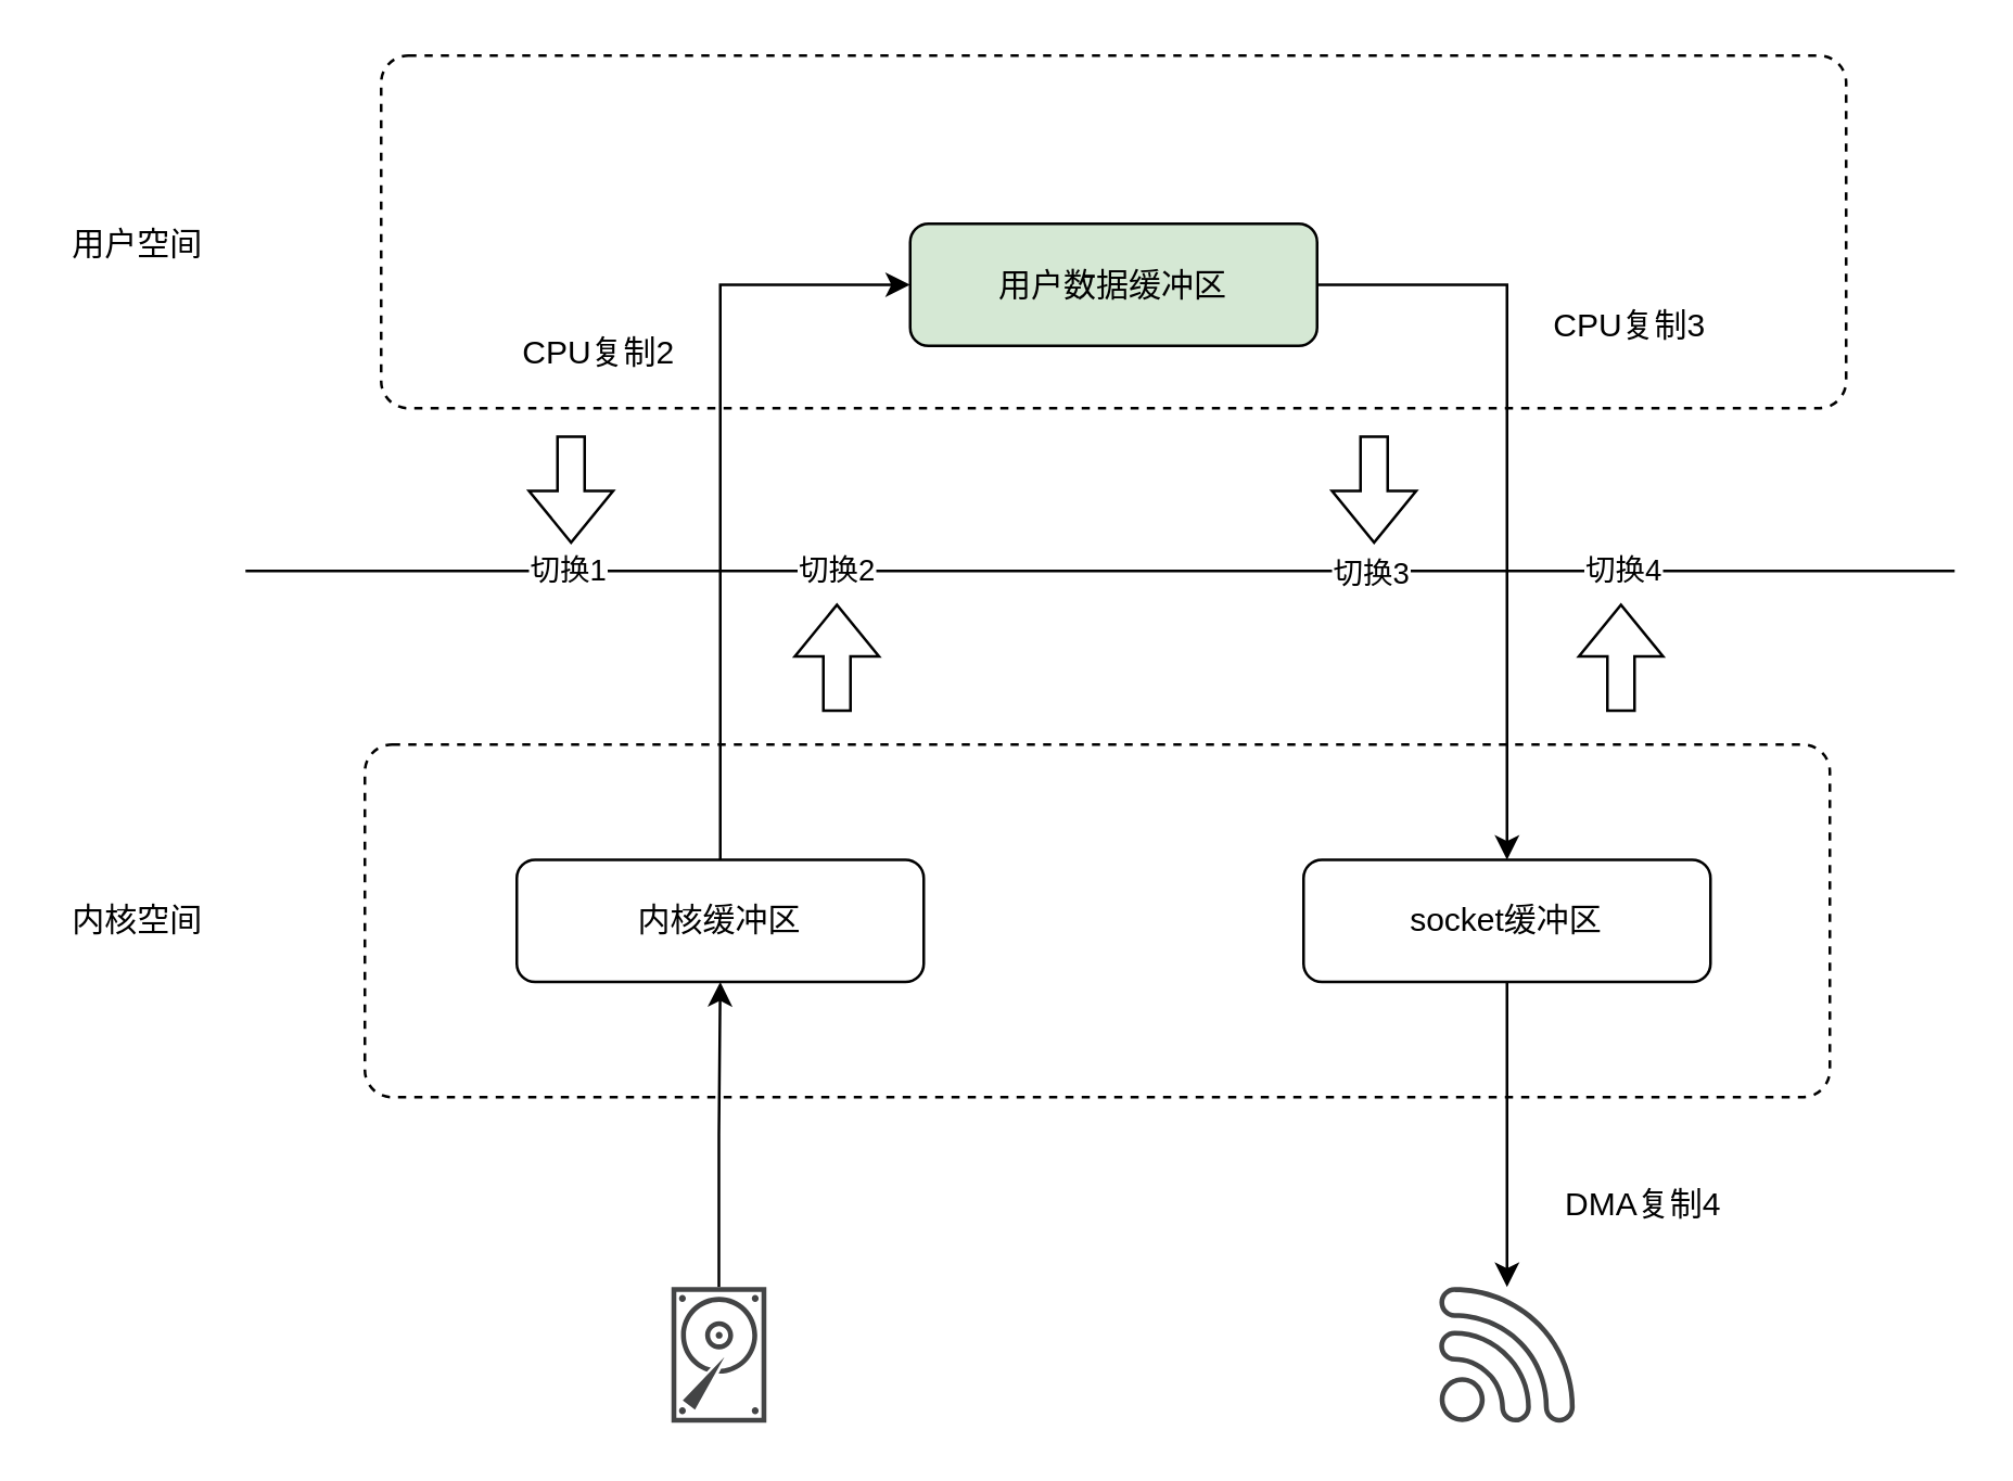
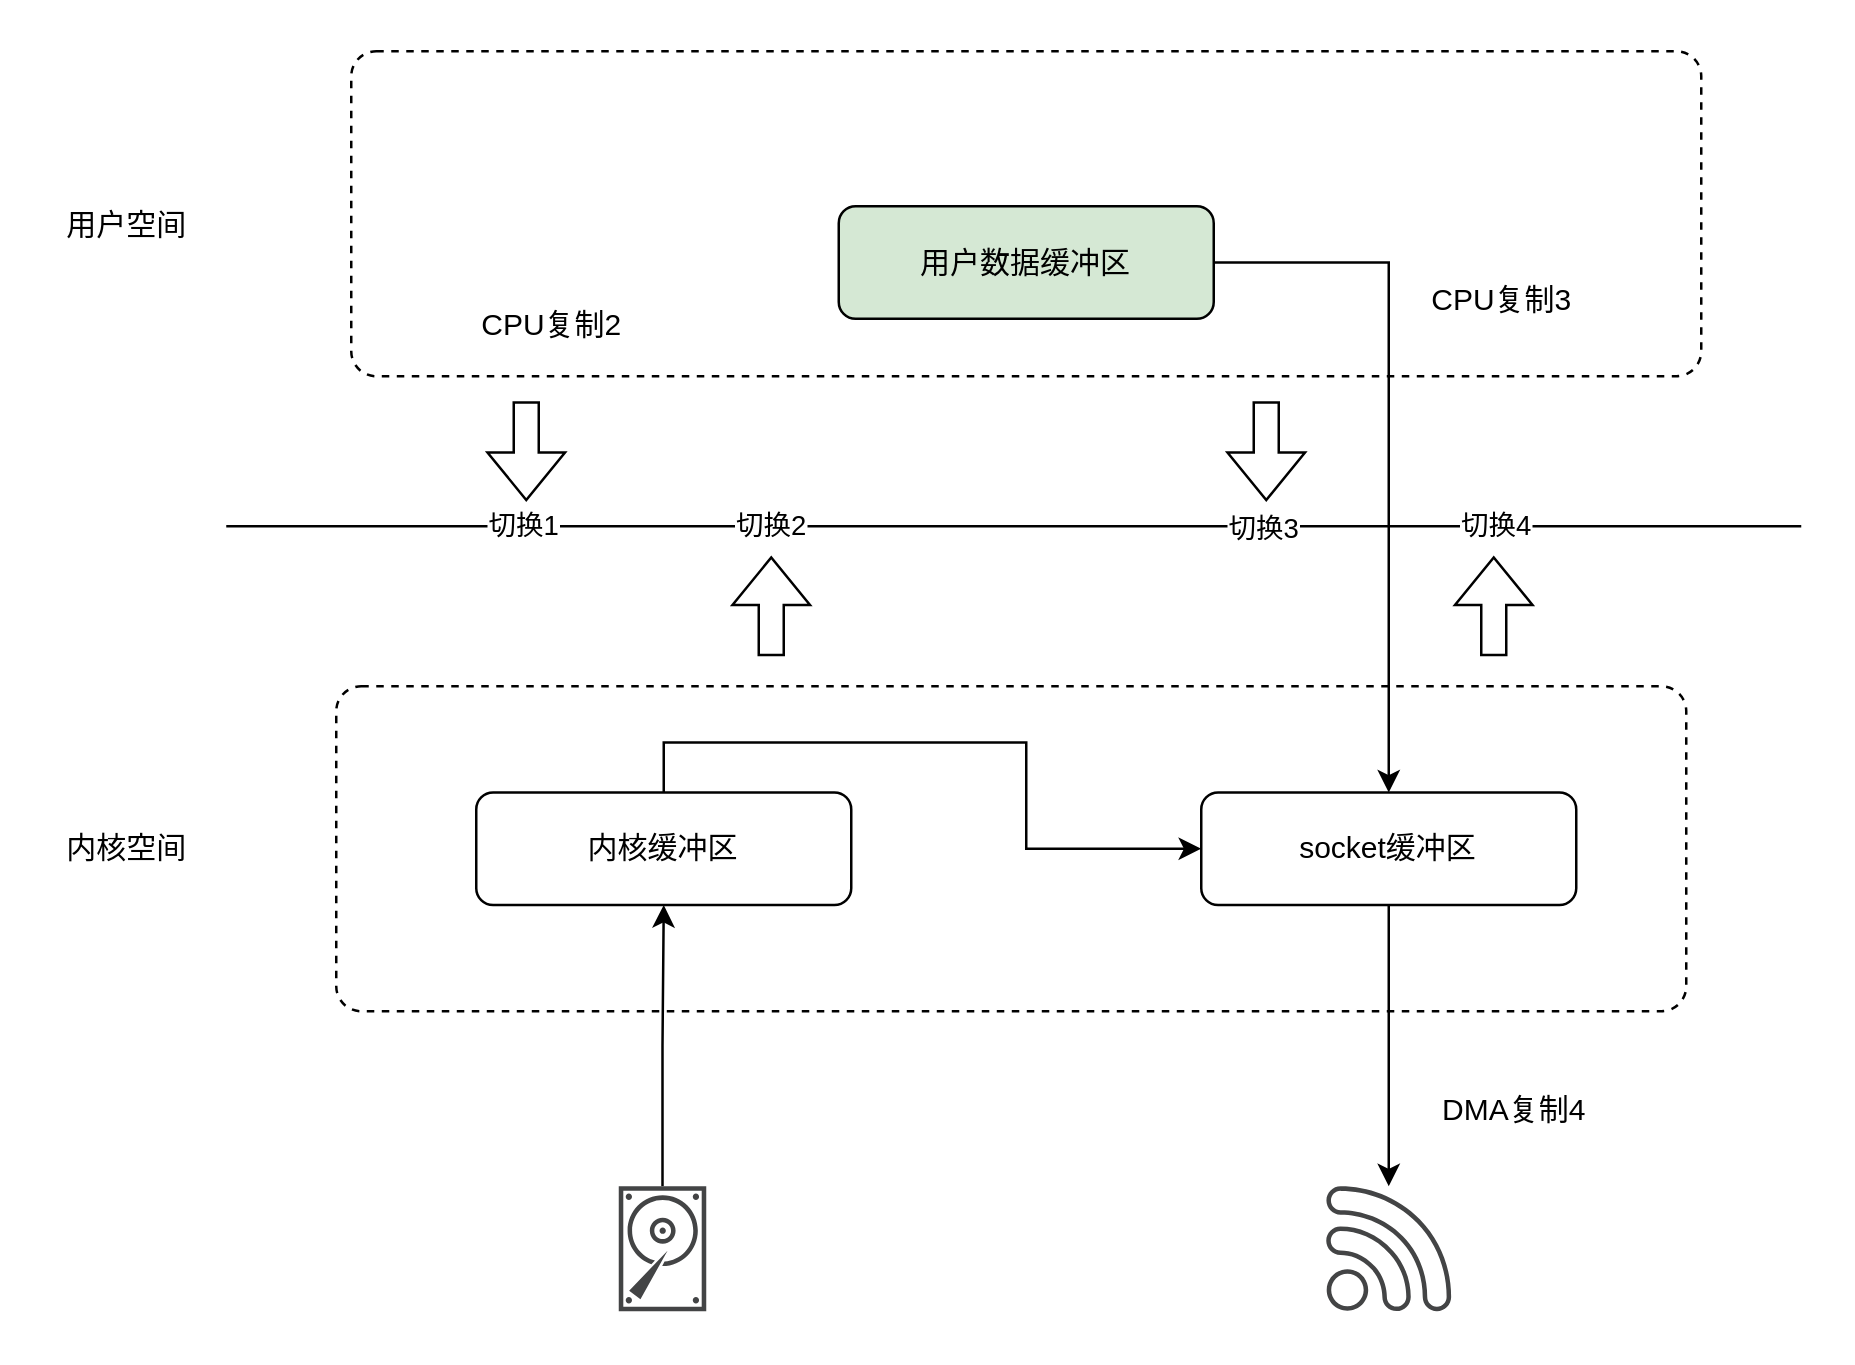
- <mxCell id="13" style="edgeStyle=orthogonalEdgeStyle;rounded=0;orthogonalLoop=1;jettySize=auto;html=1;exitX=0.5;exitY=0;exitDx=0;exitDy=0;entryX=0;entryY=0.5;entryDx=0;entryDy=0;" edge="1" parent="1" source="14" target="12"><mxGeometry relative="1" as="geometry" /></mxCell>
+ <mxCell id="13" style="edgeStyle=orthogonalEdgeStyle;rounded=0;orthogonalLoop=1;jettySize=auto;html=1;exitX=0.5;exitY=0;exitDx=0;exitDy=0;" edge="1" parent="1" source="14" target="16"><mxGeometry relative="1" as="geometry" /></mxCell>
